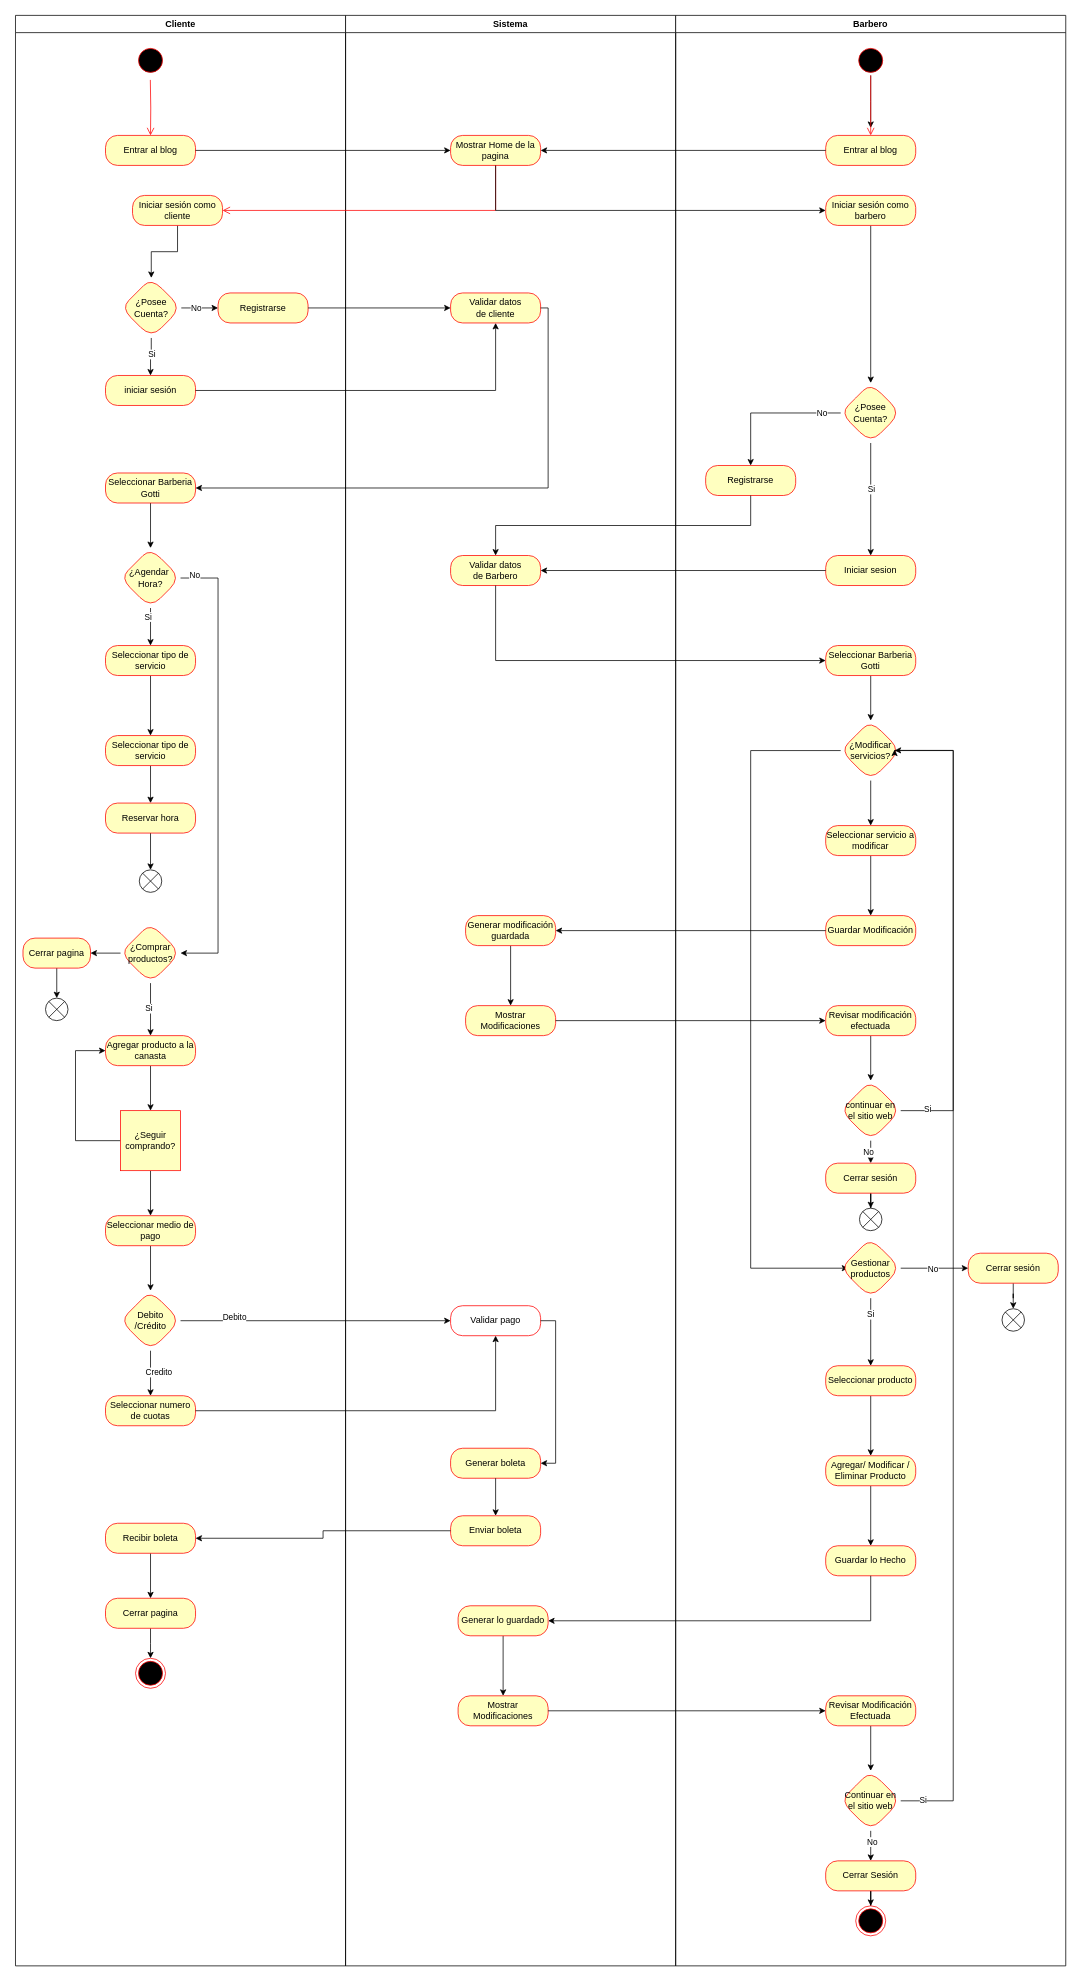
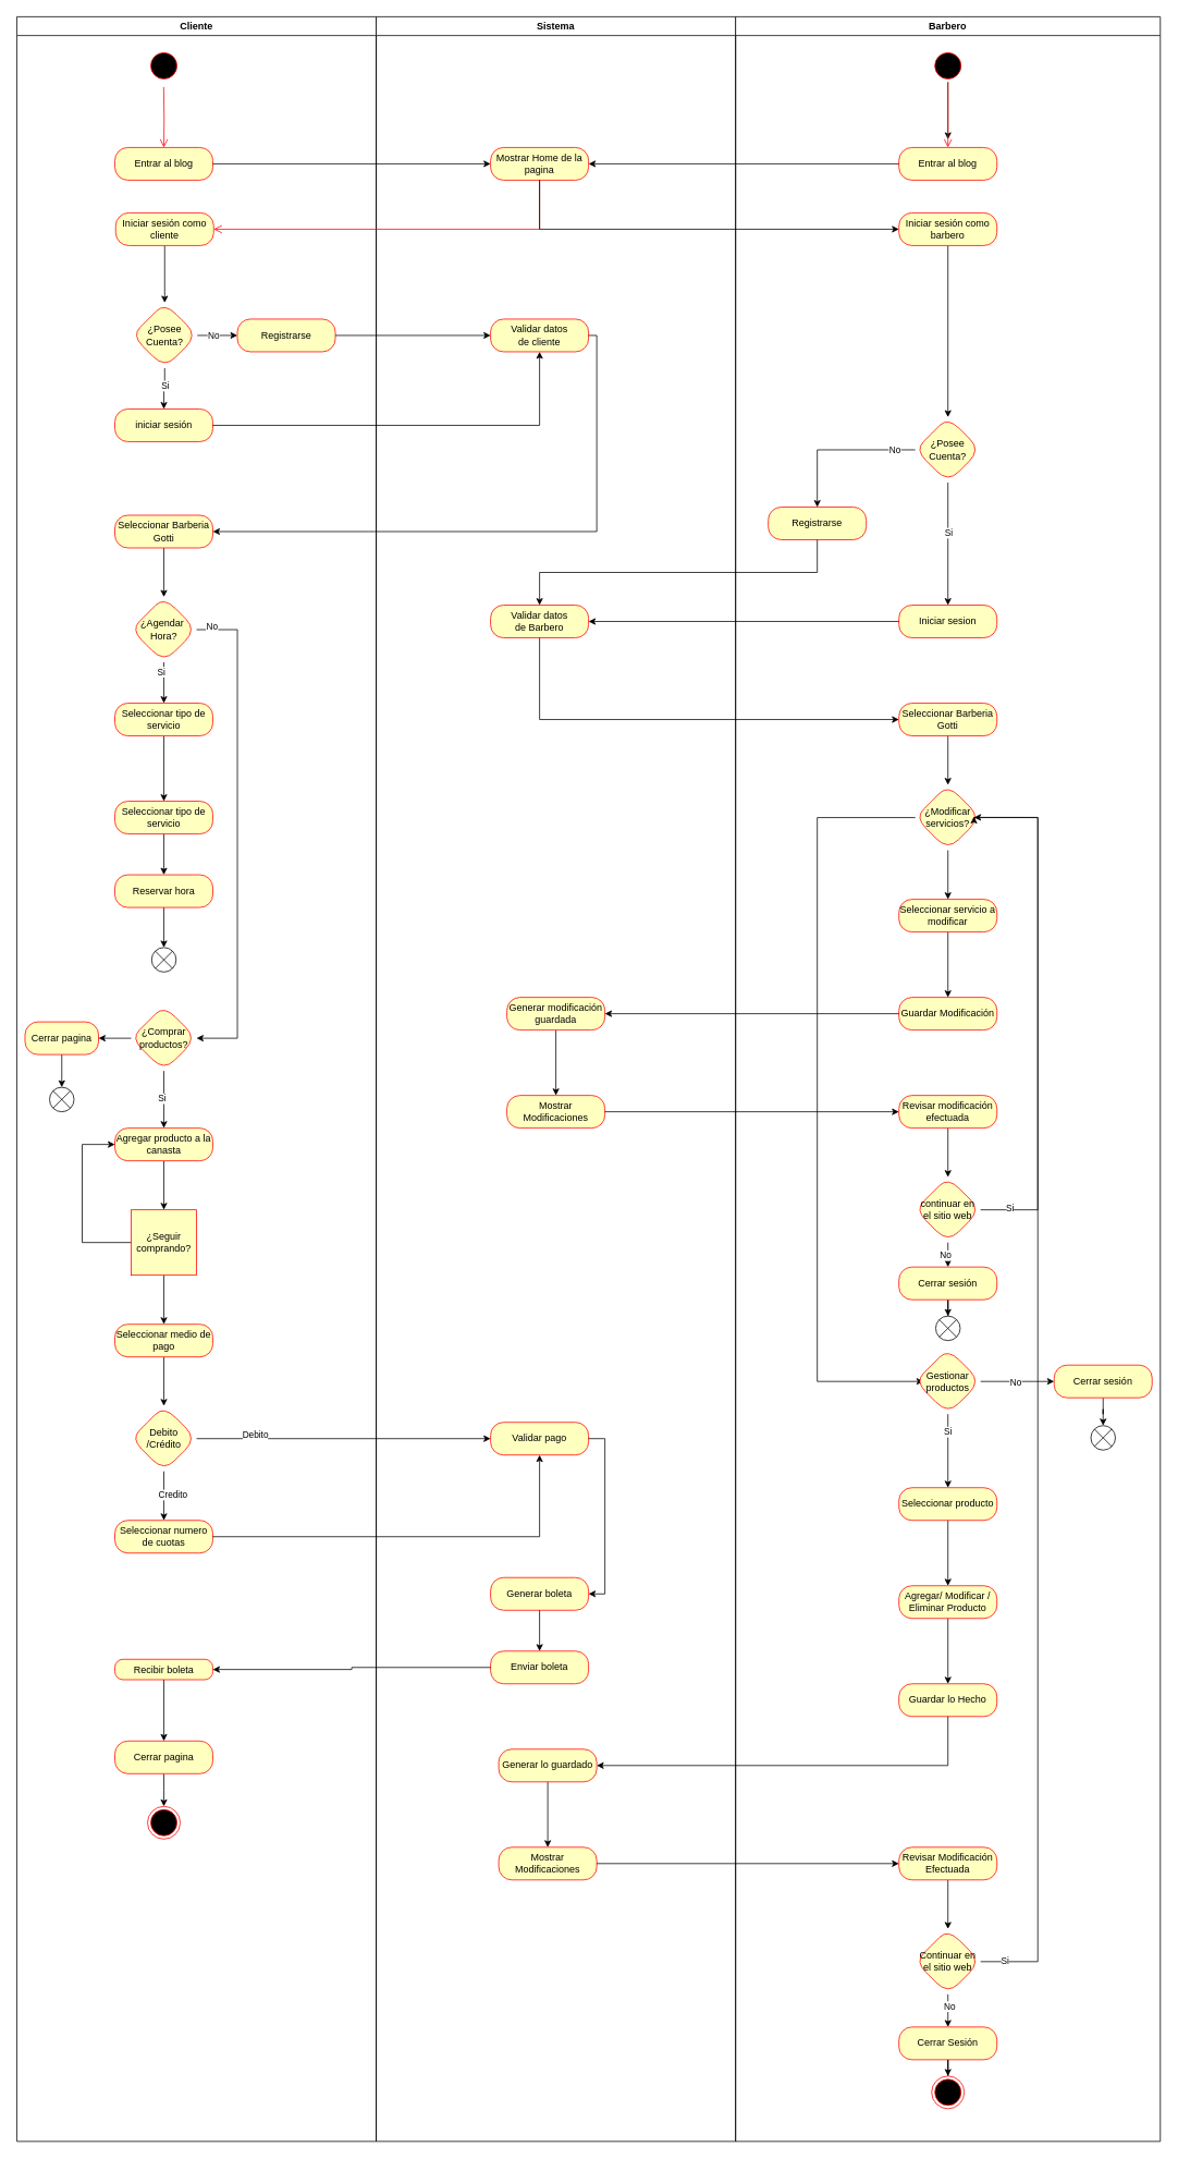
- <mxCell id="6" value="Iniciar sesión como cliente" style="whiteSpace=wrap;html=1;fillColor=#ffffc0;strokeColor=#ff0000;fontColor=#000000;rounded=1;arcSize=40;" vertex="1" parent="2"><mxGeometry x="156" y="240" width="120" height="40" as="geometry" /></mxCell>
+ <mxCell id="6" value="Iniciar sesión como cliente" style="whiteSpace=wrap;html=1;fillColor=#ffffc0;strokeColor=#ff0000;fontColor=#000000;rounded=1;arcSize=40;" vertex="1" parent="2"><mxGeometry x="121" y="240" width="120" height="40" as="geometry" /></mxCell>
- <mxCell id="56" value="Validar pago" style="whiteSpace=wrap;html=1;fillColor=#ffffff;strokeColor=#ff0000;fontColor=#000000;rounded=1;arcSize=40;" vertex="1" parent="53"><mxGeometry x="140" y="1720" width="120" height="40" as="geometry" /></mxCell>
+ <mxCell id="56" value="Validar pago" style="whiteSpace=wrap;html=1;fillColor=#ffffc0;strokeColor=#ff0000;fontColor=#000000;rounded=1;arcSize=40;" vertex="1" parent="53"><mxGeometry x="140" y="1720" width="120" height="40" as="geometry" /></mxCell>
- <mxCell id="43" value="Recibir boleta" style="whiteSpace=wrap;html=1;fillColor=#ffffc0;strokeColor=#ff0000;fontColor=#000000;rounded=1;arcSize=40;" vertex="1" parent="2"><mxGeometry x="120" y="2010" width="120" height="40" as="geometry" /></mxCell>
+ <mxCell id="43" value="Recibir boleta" style="whiteSpace=wrap;html=1;fillColor=#ffffc0;strokeColor=#ff0000;fontColor=#000000;rounded=1;arcSize=40;" vertex="1" parent="2"><mxGeometry x="120" y="2010" width="120" height="25" as="geometry" /></mxCell>
